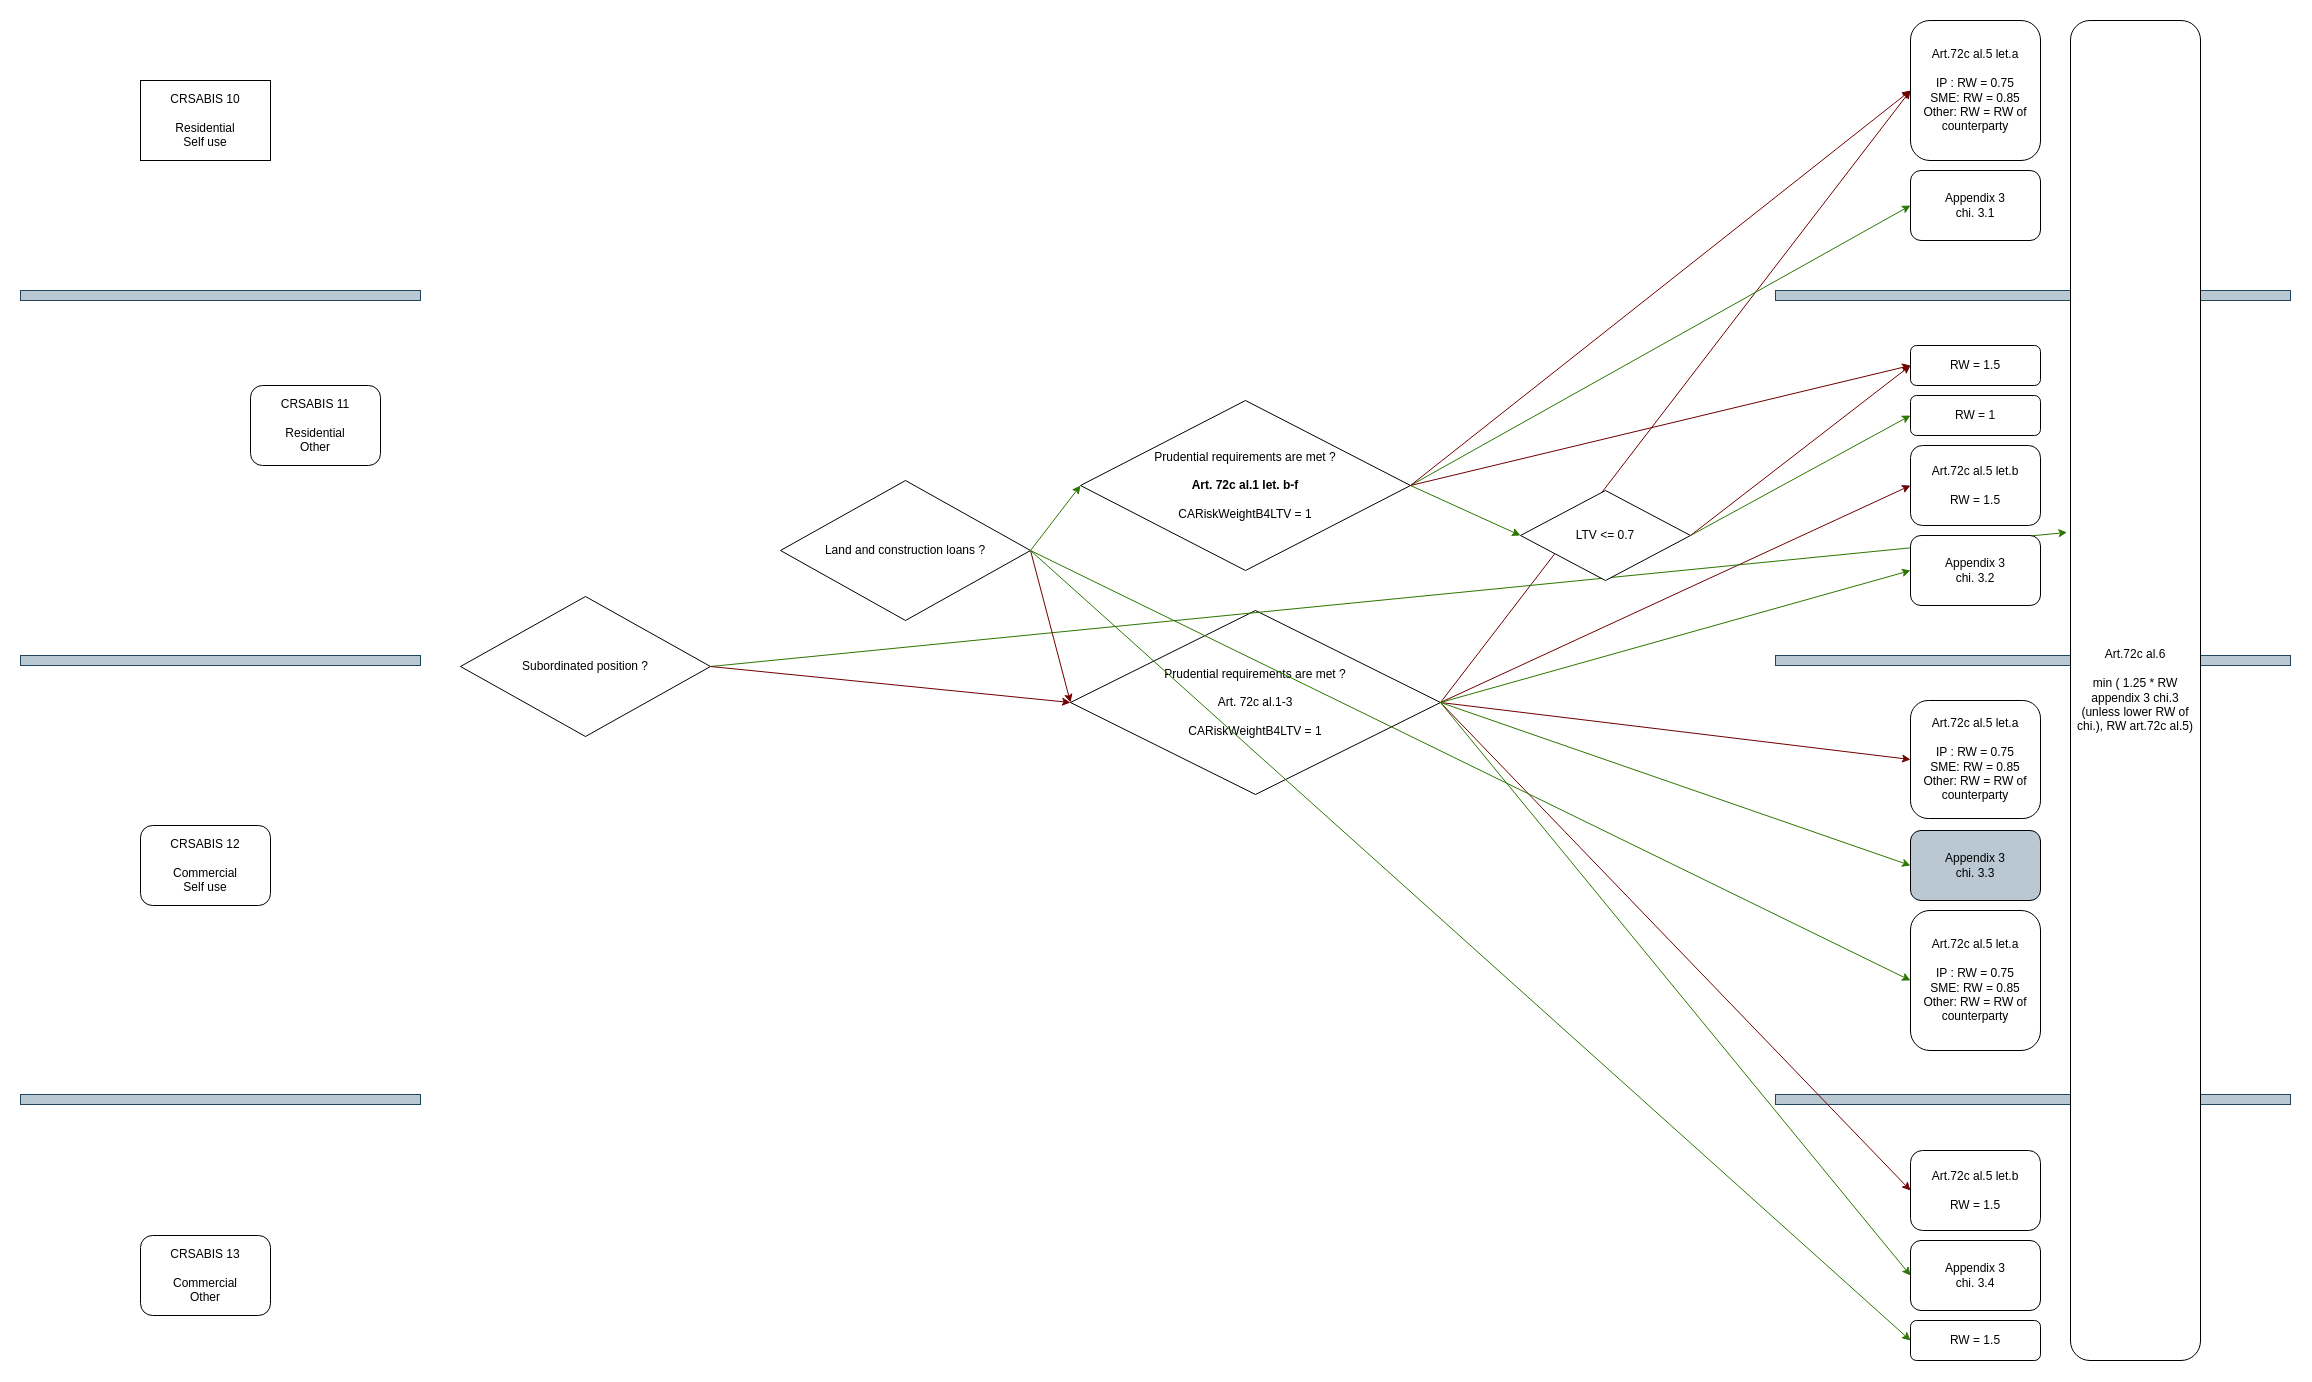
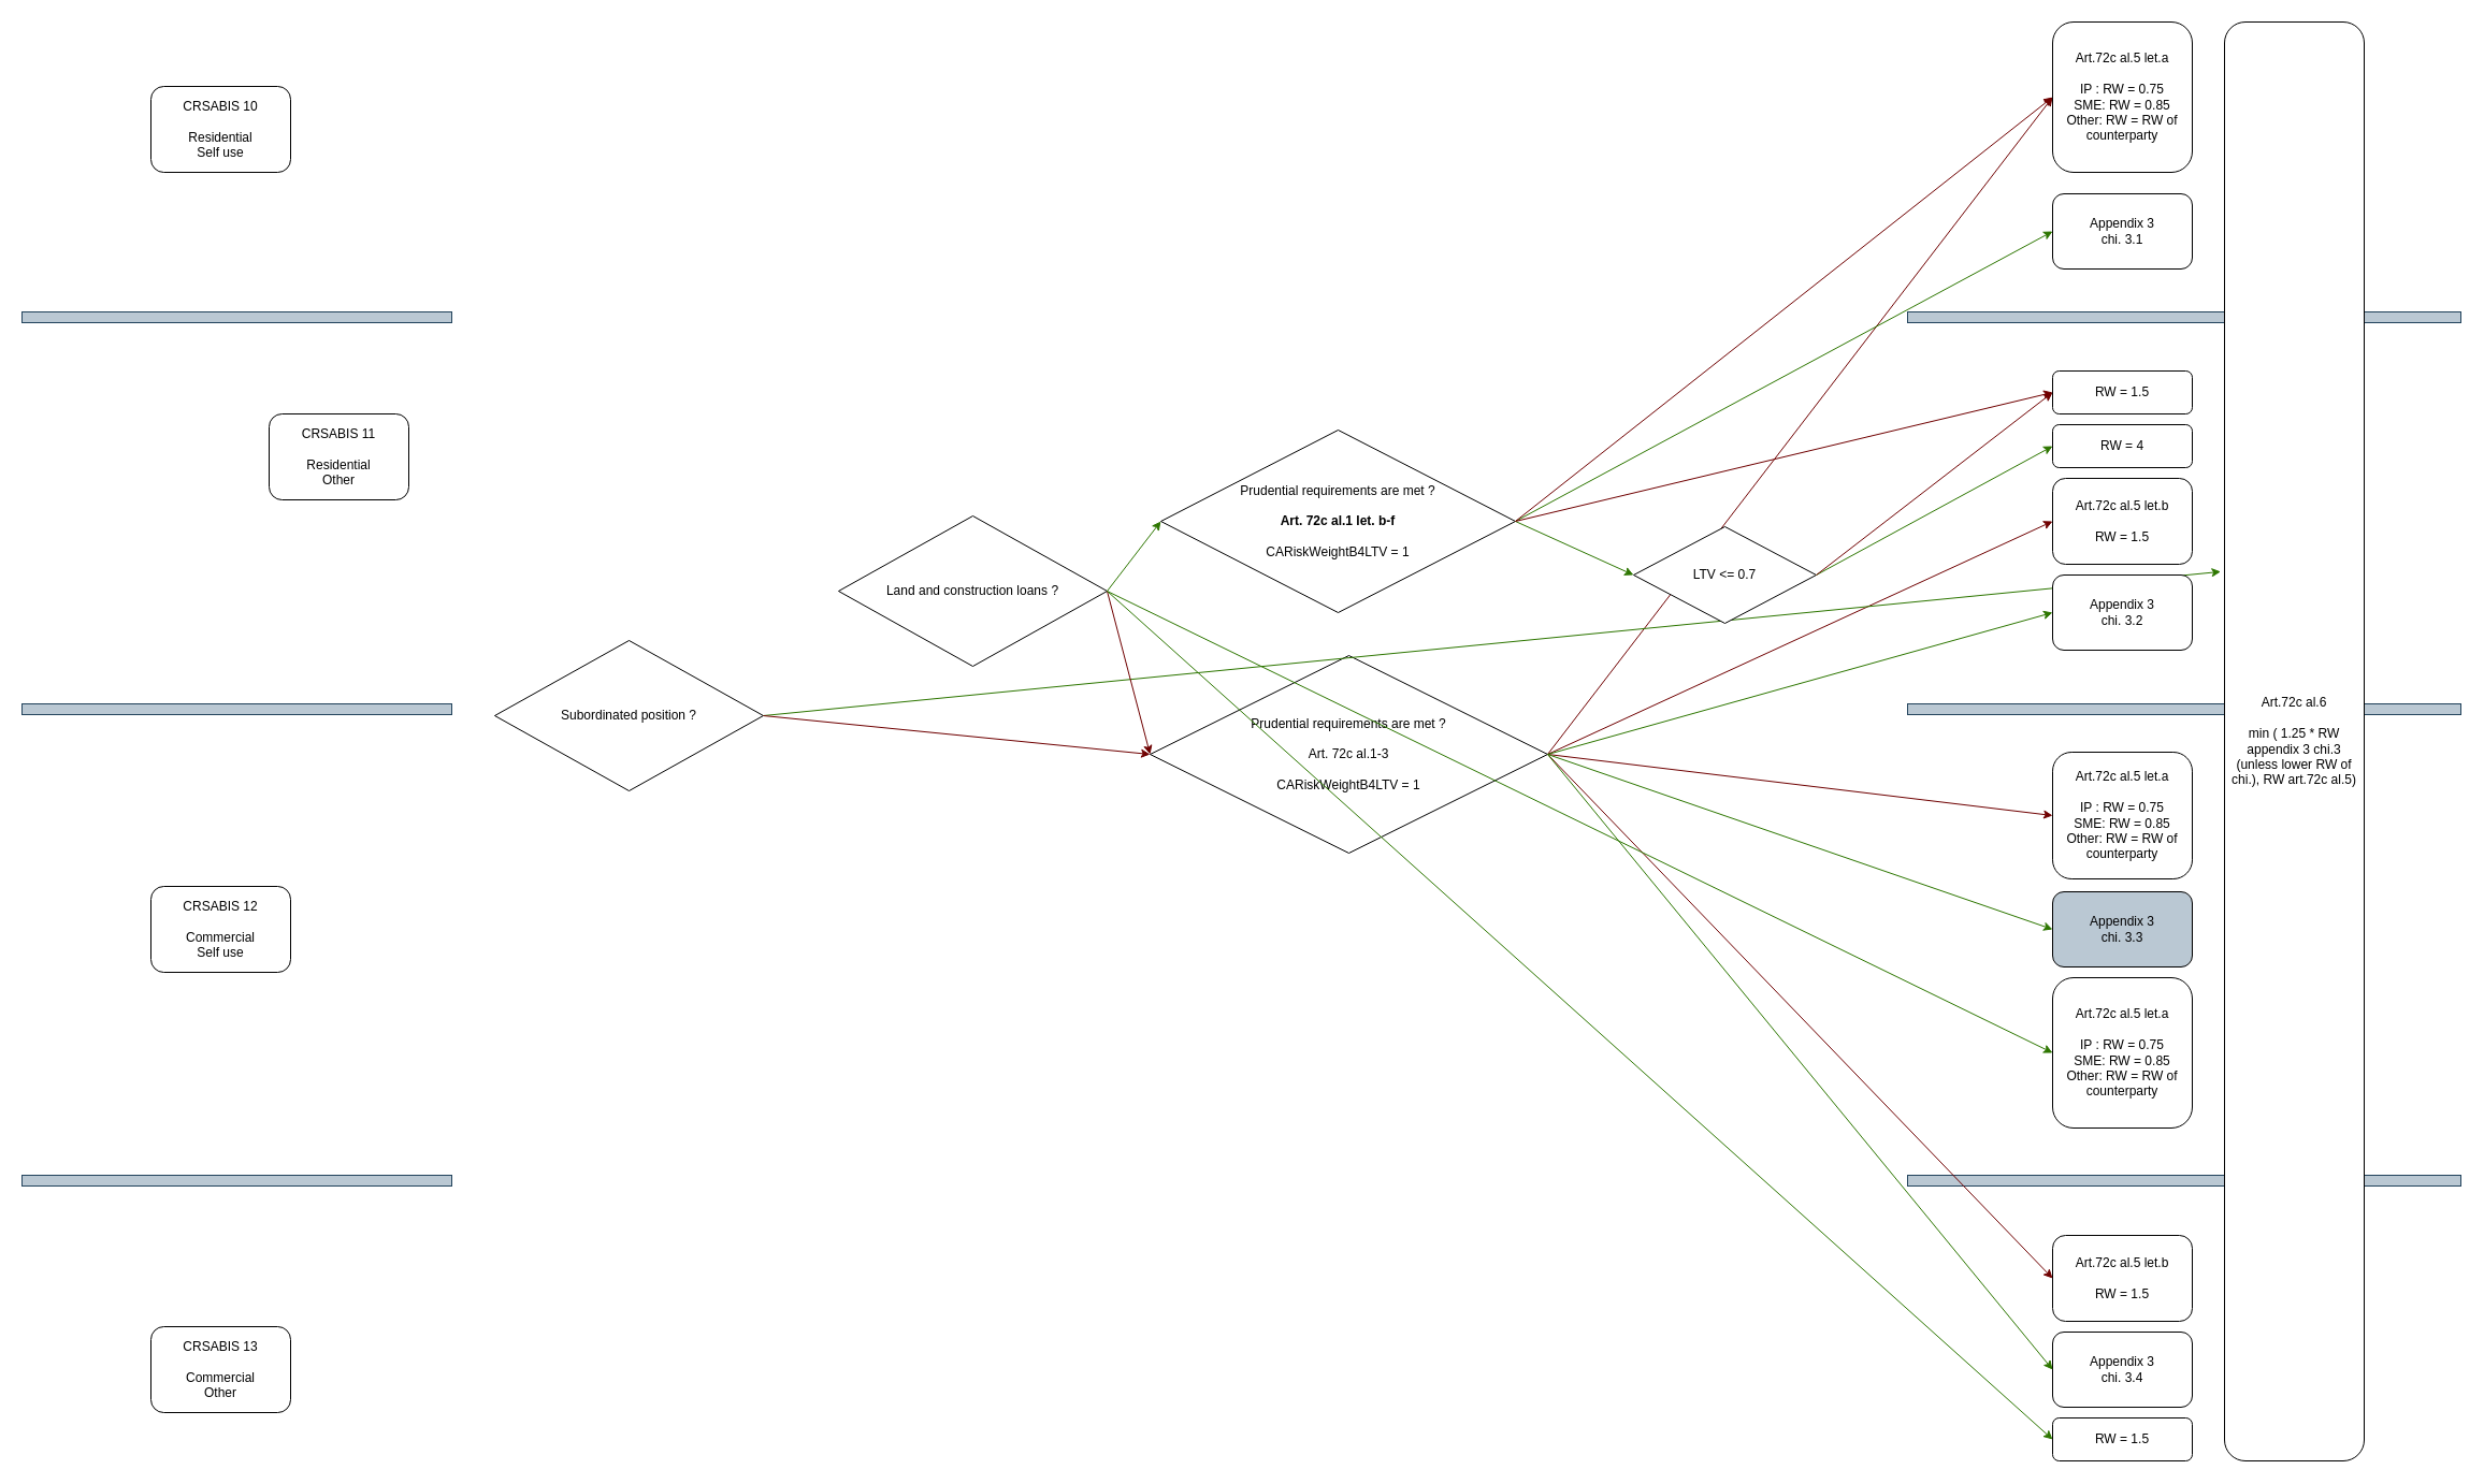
- <mxCell id="6" value="CRSABIS 10&lt;br&gt;&lt;br&gt;Residential&lt;br&gt;Self use" style="whiteSpace=wrap;html=1;rounded=0;" vertex="1" parent="1"><mxGeometry x="140" y="80" width="130" height="80" as="geometry" /></mxCell>
+ <mxCell id="6" value="CRSABIS 10&lt;br&gt;&lt;br&gt;Residential&lt;br&gt;Self use" style="rounded=1;whiteSpace=wrap;html=1;" vertex="1" parent="1"><mxGeometry x="140" y="80" width="130" height="80" as="geometry" /></mxCell>
- <mxCell id="26" value="Appendix 3&lt;br&gt;chi. 3.1" style="rounded=1;whiteSpace=wrap;html=1;" vertex="1" parent="1"><mxGeometry x="1910" y="170" width="130" height="70" as="geometry" /></mxCell>
+ <mxCell id="26" value="Appendix 3&lt;br&gt;chi. 3.1" style="rounded=1;whiteSpace=wrap;html=1;" vertex="1" parent="1"><mxGeometry x="1910" y="180" width="130" height="70" as="geometry" /></mxCell>
- <mxCell id="37" value="RW = 1" style="rounded=1;whiteSpace=wrap;html=1;" vertex="1" parent="1"><mxGeometry x="1910" y="395" width="130" height="40" as="geometry" /></mxCell>
+ <mxCell id="37" value="RW = 4" style="rounded=1;whiteSpace=wrap;html=1;" vertex="1" parent="1"><mxGeometry x="1910" y="395" width="130" height="40" as="geometry" /></mxCell>
